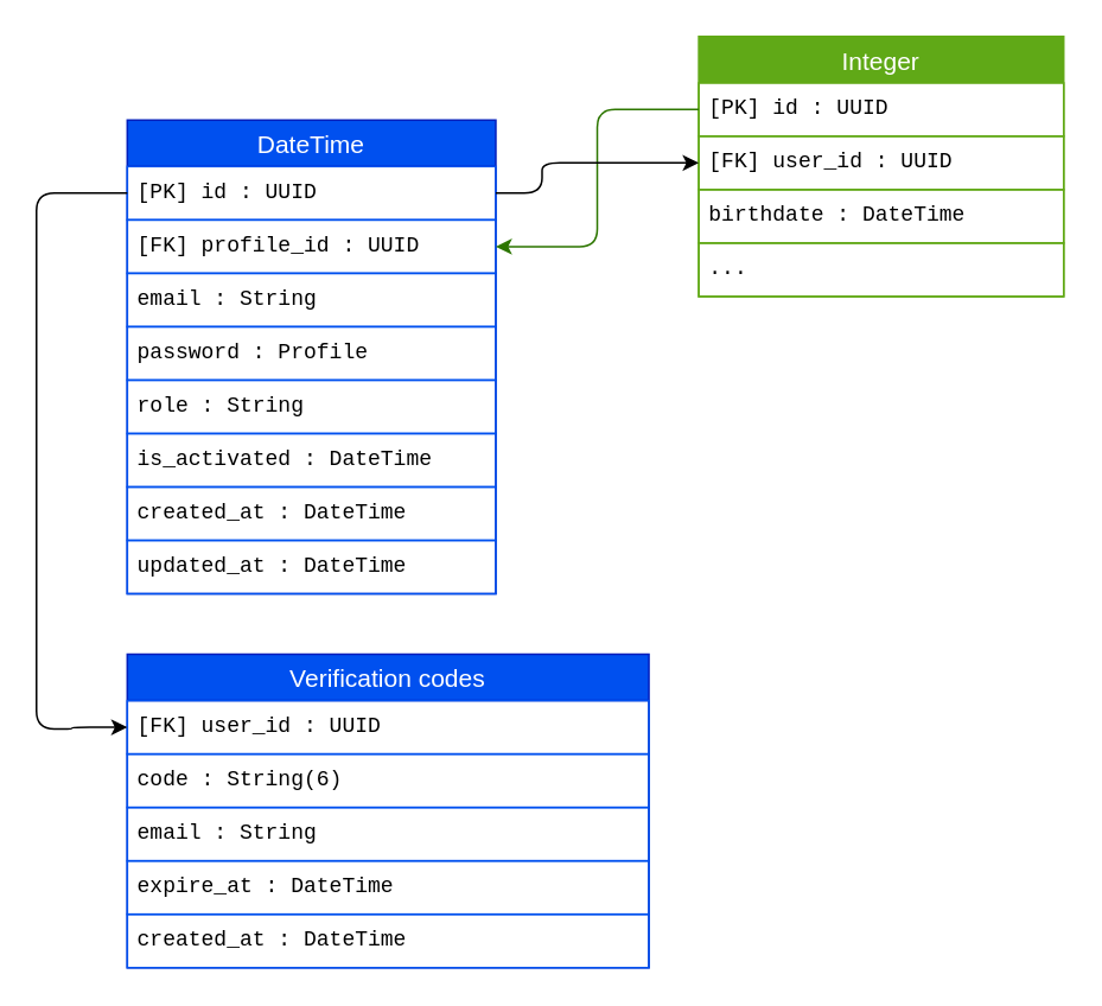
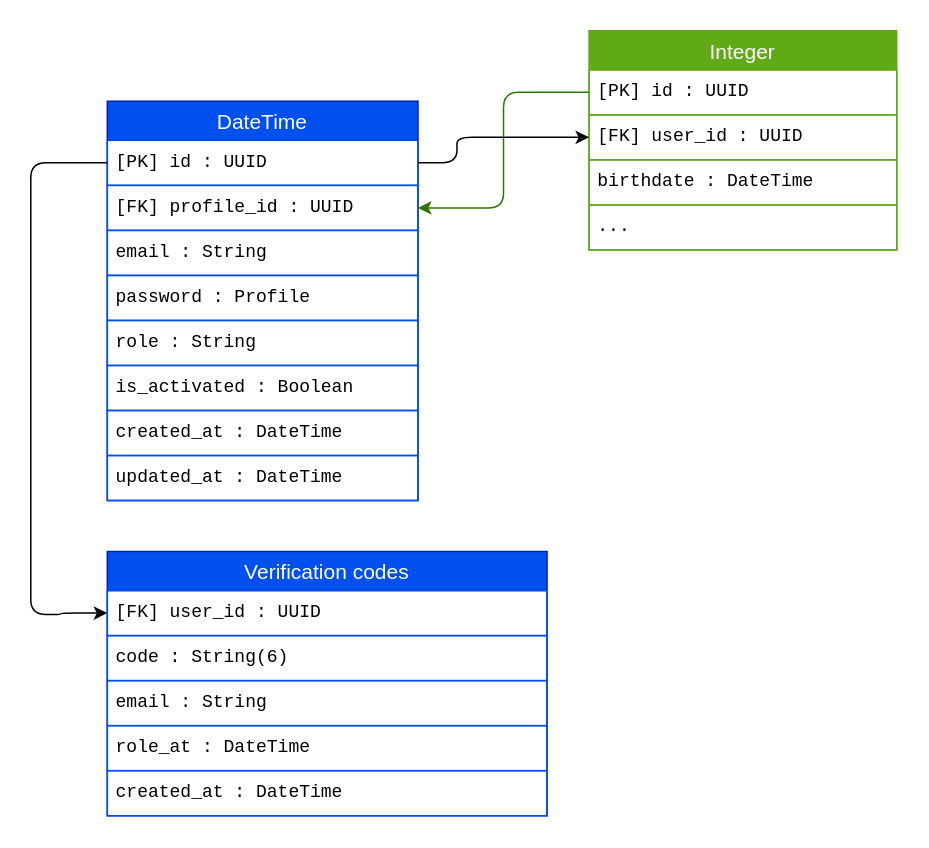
- <mxCell id="8" value="is_activated : DateTime" style="text;strokeColor=#0050ef;fillColor=none;spacingLeft=4;spacingRight=4;overflow=hidden;rotatable=0;points=[[0,0.5],[1,0.5]];portConstraint=eastwest;fontSize=12;fontFamily=Courier New;" vertex="1" parent="2"><mxGeometry y="176" width="207" height="30" as="geometry" /></mxCell>
+ <mxCell id="8" value="is_activated : Boolean" style="text;strokeColor=#0050ef;fillColor=none;spacingLeft=4;spacingRight=4;overflow=hidden;rotatable=0;points=[[0,0.5],[1,0.5]];portConstraint=eastwest;fontSize=12;fontFamily=Courier New;" vertex="1" parent="2"><mxGeometry y="176" width="207" height="30" as="geometry" /></mxCell>
- <mxCell id="20" value="expire_at : DateTime" style="text;strokeColor=#0050ef;fillColor=none;spacingLeft=4;spacingRight=4;overflow=hidden;rotatable=0;points=[[0,0.5],[1,0.5]];portConstraint=eastwest;fontSize=12;fontFamily=Courier New;" parent="16" vertex="1"><mxGeometry y="116" width="293" height="30" as="geometry" /></mxCell>
+ <mxCell id="20" value="role_at : DateTime" style="text;strokeColor=#0050ef;fillColor=none;spacingLeft=4;spacingRight=4;overflow=hidden;rotatable=0;points=[[0,0.5],[1,0.5]];portConstraint=eastwest;fontSize=12;fontFamily=Courier New;" parent="16" vertex="1"><mxGeometry y="116" width="293" height="30" as="geometry" /></mxCell>
